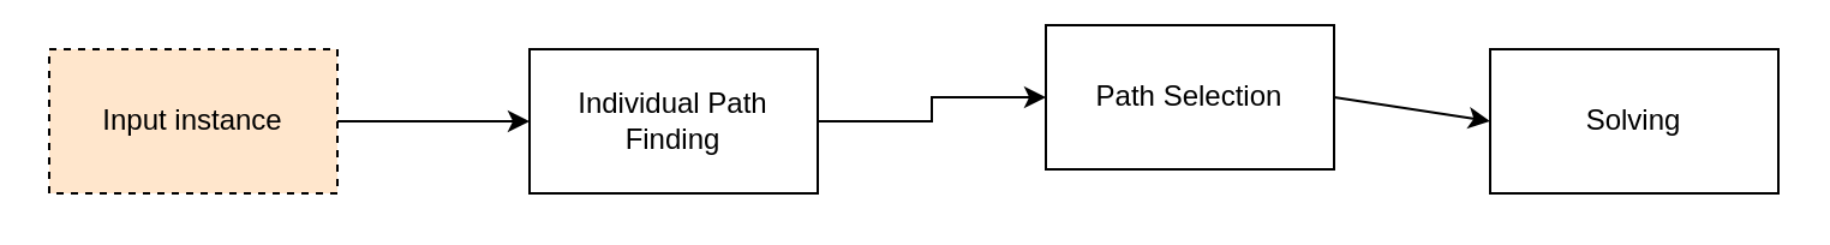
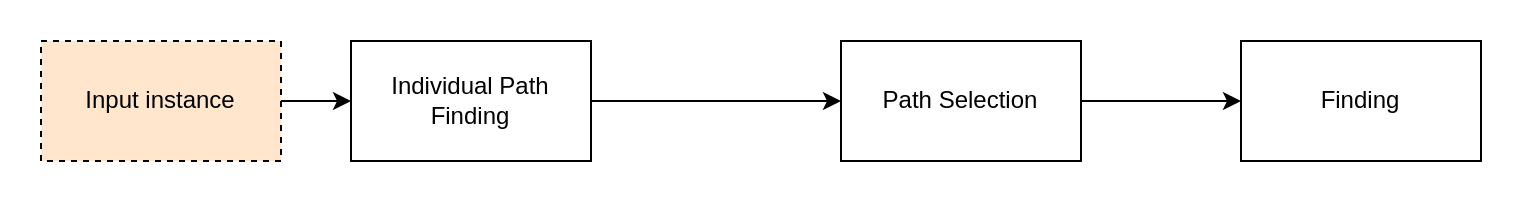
- <mxCell id="4" value="Path Selection" style="rounded=0;whiteSpace=wrap;html=1;" parent="1" vertex="1"><mxGeometry x="435" y="10" width="120" height="60" as="geometry" /></mxCell>
+ <mxCell id="4" value="Path Selection" style="rounded=0;whiteSpace=wrap;html=1;" parent="1" vertex="1"><mxGeometry x="420" y="20" width="120" height="60" as="geometry" /></mxCell>
- <mxCell id="3" value="Individual Path Finding" style="rounded=0;whiteSpace=wrap;html=1;" parent="1" vertex="1"><mxGeometry x="220" y="20" width="120" height="60" as="geometry" /></mxCell>
+ <mxCell id="3" value="Individual Path Finding" style="rounded=0;whiteSpace=wrap;html=1;" parent="1" vertex="1"><mxGeometry x="175" y="20" width="120" height="60" as="geometry" /></mxCell>
- <mxCell id="5" value="Solving" style="rounded=0;whiteSpace=wrap;html=1;" parent="1" vertex="1"><mxGeometry x="620" y="20" width="120" height="60" as="geometry" /></mxCell>
+ <mxCell id="5" value="Finding" style="rounded=0;whiteSpace=wrap;html=1;" parent="1" vertex="1"><mxGeometry x="620" y="20" width="120" height="60" as="geometry" /></mxCell>
